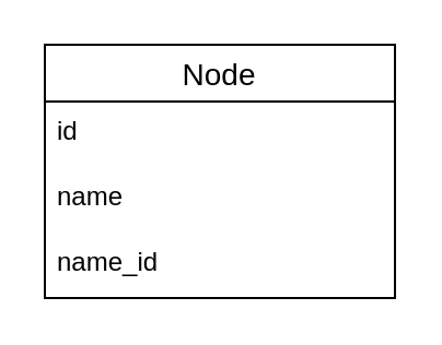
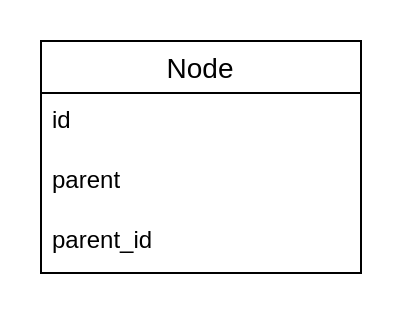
- <mxCell id="4" value="name" style="text;strokeColor=none;fillColor=none;spacingLeft=4;spacingRight=4;overflow=hidden;rotatable=0;points=[[0,0.5],[1,0.5]];portConstraint=eastwest;fontSize=12;" vertex="1" parent="2"><mxGeometry y="56" width="160" height="30" as="geometry" /></mxCell>
+ <mxCell id="4" value="parent" style="text;strokeColor=none;fillColor=none;spacingLeft=4;spacingRight=4;overflow=hidden;rotatable=0;points=[[0,0.5],[1,0.5]];portConstraint=eastwest;fontSize=12;" vertex="1" parent="2"><mxGeometry y="56" width="160" height="30" as="geometry" /></mxCell>
- <mxCell id="5" value="name_id" style="text;strokeColor=none;fillColor=none;spacingLeft=4;spacingRight=4;overflow=hidden;rotatable=0;points=[[0,0.5],[1,0.5]];portConstraint=eastwest;fontSize=12;" vertex="1" parent="2"><mxGeometry y="86" width="160" height="30" as="geometry" /></mxCell>
+ <mxCell id="5" value="parent_id" style="text;strokeColor=none;fillColor=none;spacingLeft=4;spacingRight=4;overflow=hidden;rotatable=0;points=[[0,0.5],[1,0.5]];portConstraint=eastwest;fontSize=12;" vertex="1" parent="2"><mxGeometry y="86" width="160" height="30" as="geometry" /></mxCell>
